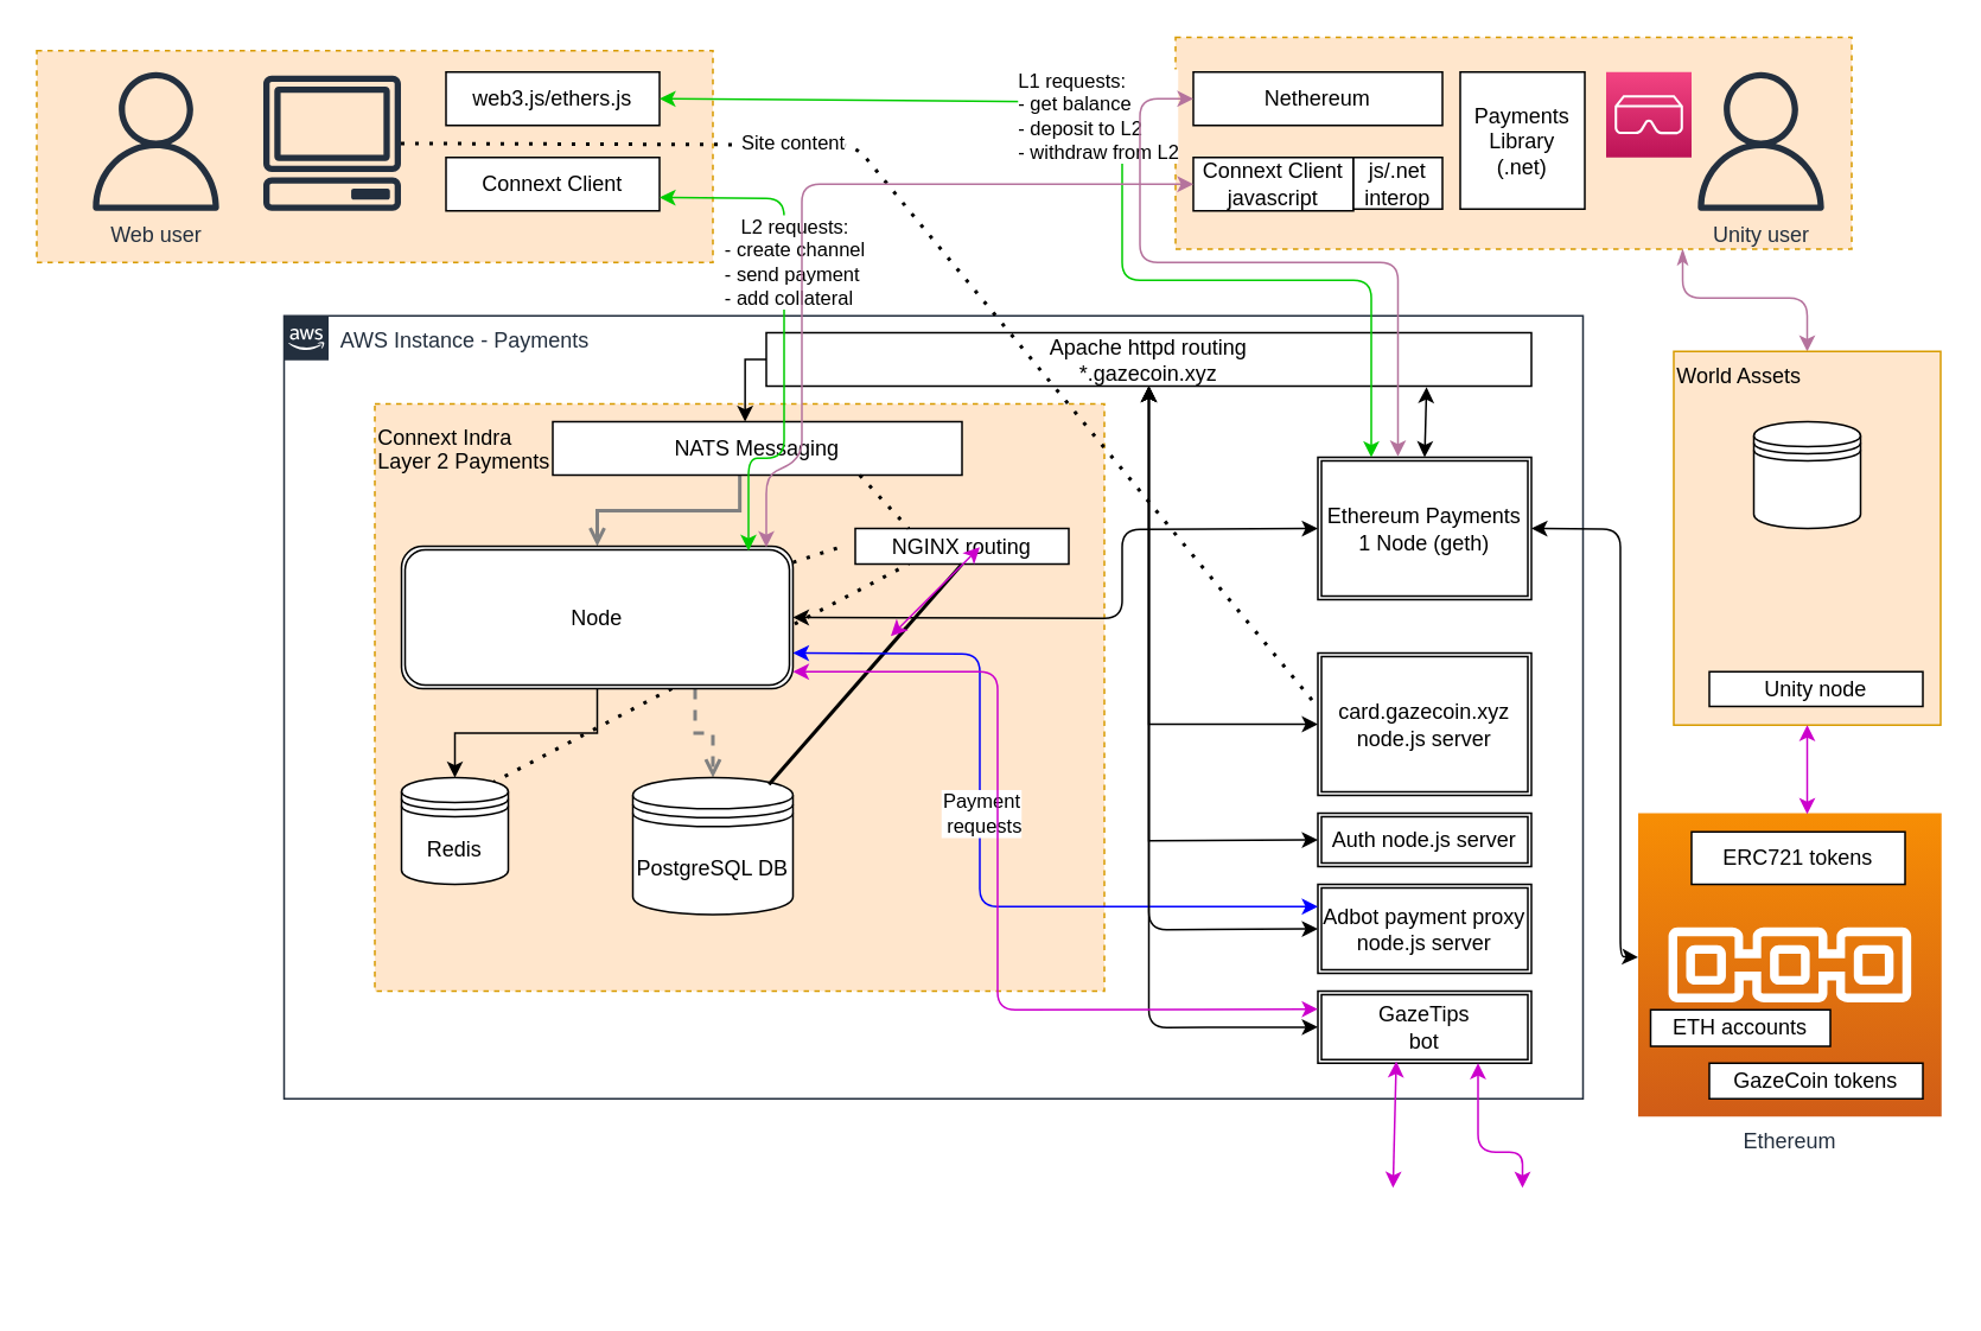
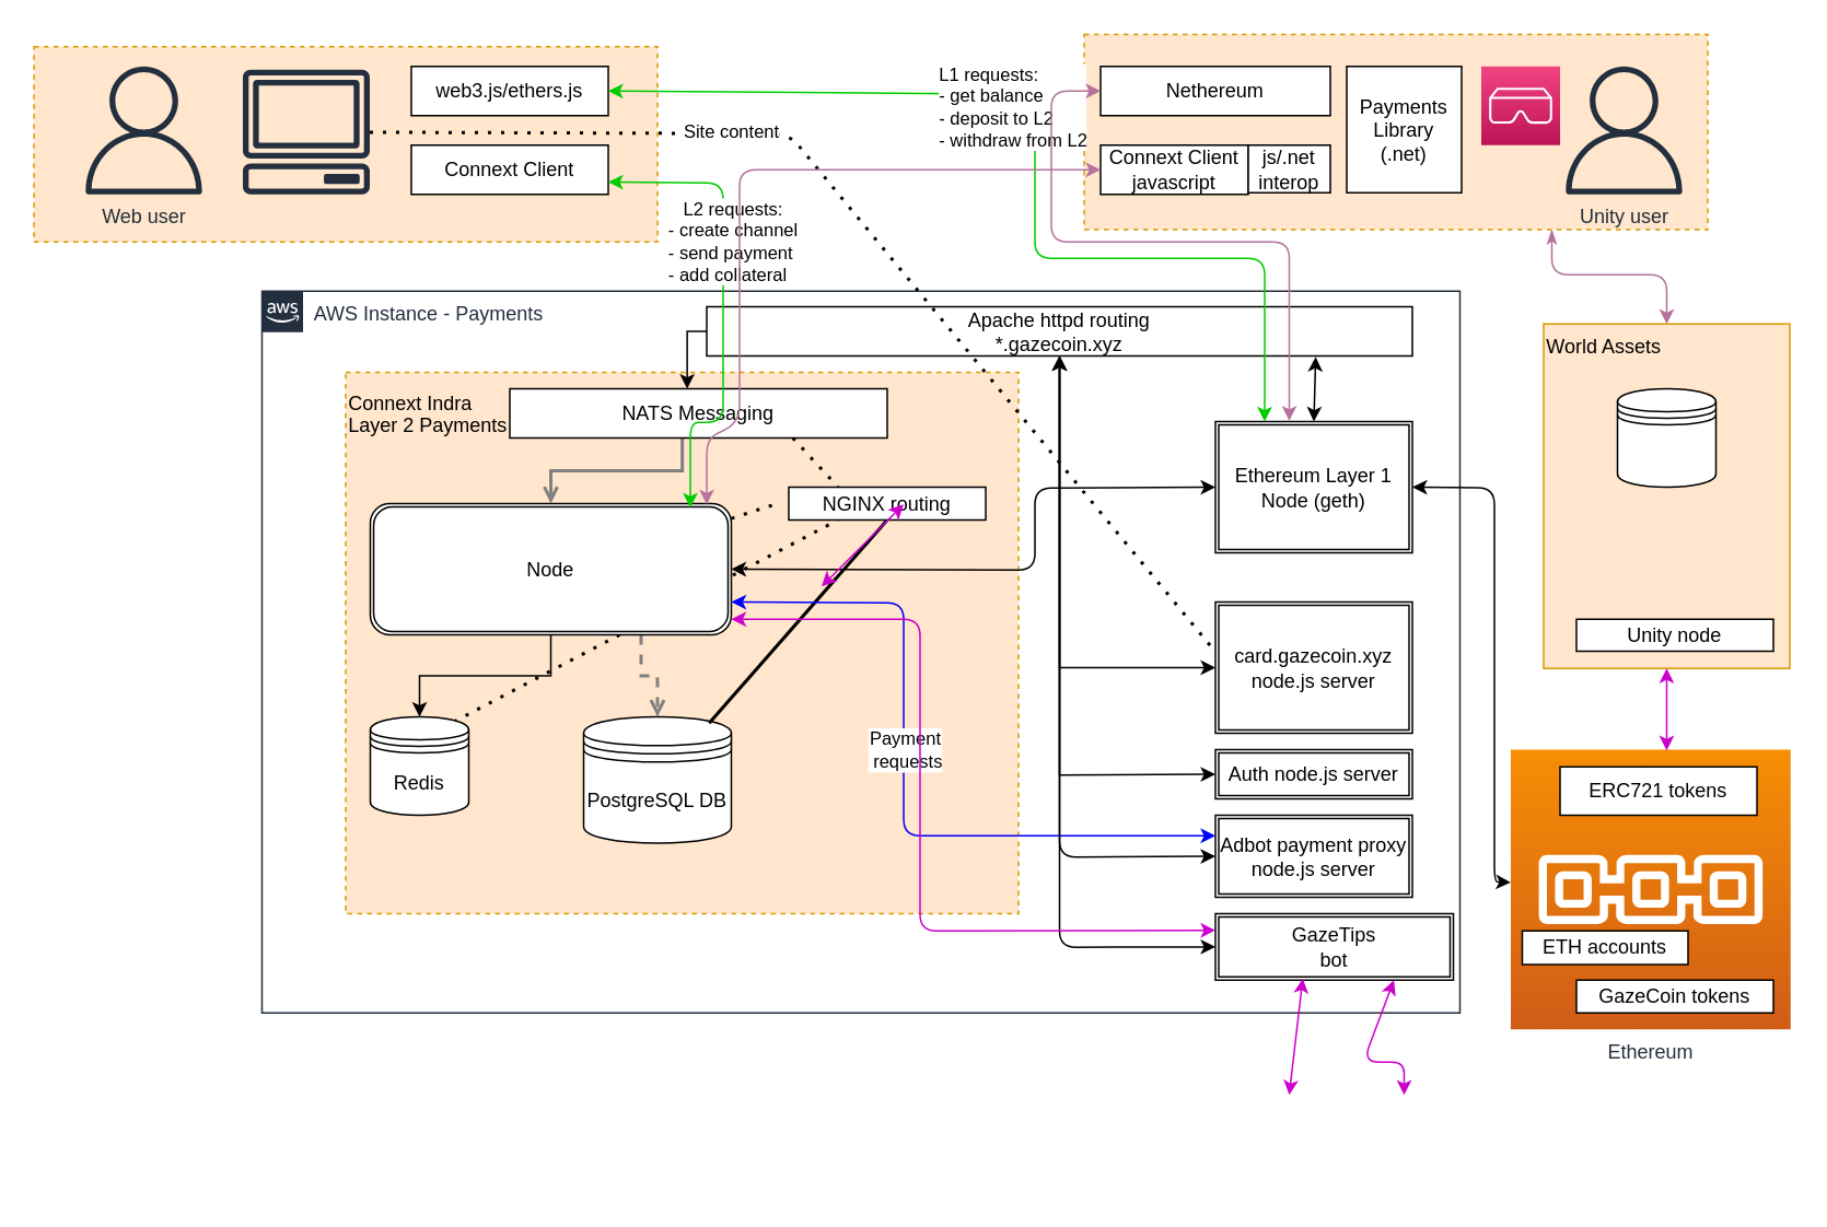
- <mxCell id="17" value="Ethereum Payments 1 Node (geth)" style="shape=ext;double=1;rounded=0;whiteSpace=wrap;html=1;" vertex="1" parent="1"><mxGeometry x="740" y="256.5" width="120" height="80" as="geometry" /></mxCell>
+ <mxCell id="17" value="Ethereum Layer 1 Node (geth)" style="shape=ext;double=1;rounded=0;whiteSpace=wrap;html=1;" vertex="1" parent="1"><mxGeometry x="740" y="256.5" width="120" height="80" as="geometry" /></mxCell>
- <mxCell id="52" value="GazeTips&lt;br&gt;bot" style="shape=ext;double=1;rounded=0;whiteSpace=wrap;html=1;fontColor=#000000;" vertex="1" parent="1"><mxGeometry x="740" y="556.5" width="120" height="40.5" as="geometry" /></mxCell>
+ <mxCell id="52" value="GazeTips&lt;br&gt;bot" style="shape=ext;double=1;rounded=0;whiteSpace=wrap;html=1;fontColor=#000000;" vertex="1" parent="1"><mxGeometry x="740" y="556.5" width="145" height="40.5" as="geometry" /></mxCell>
